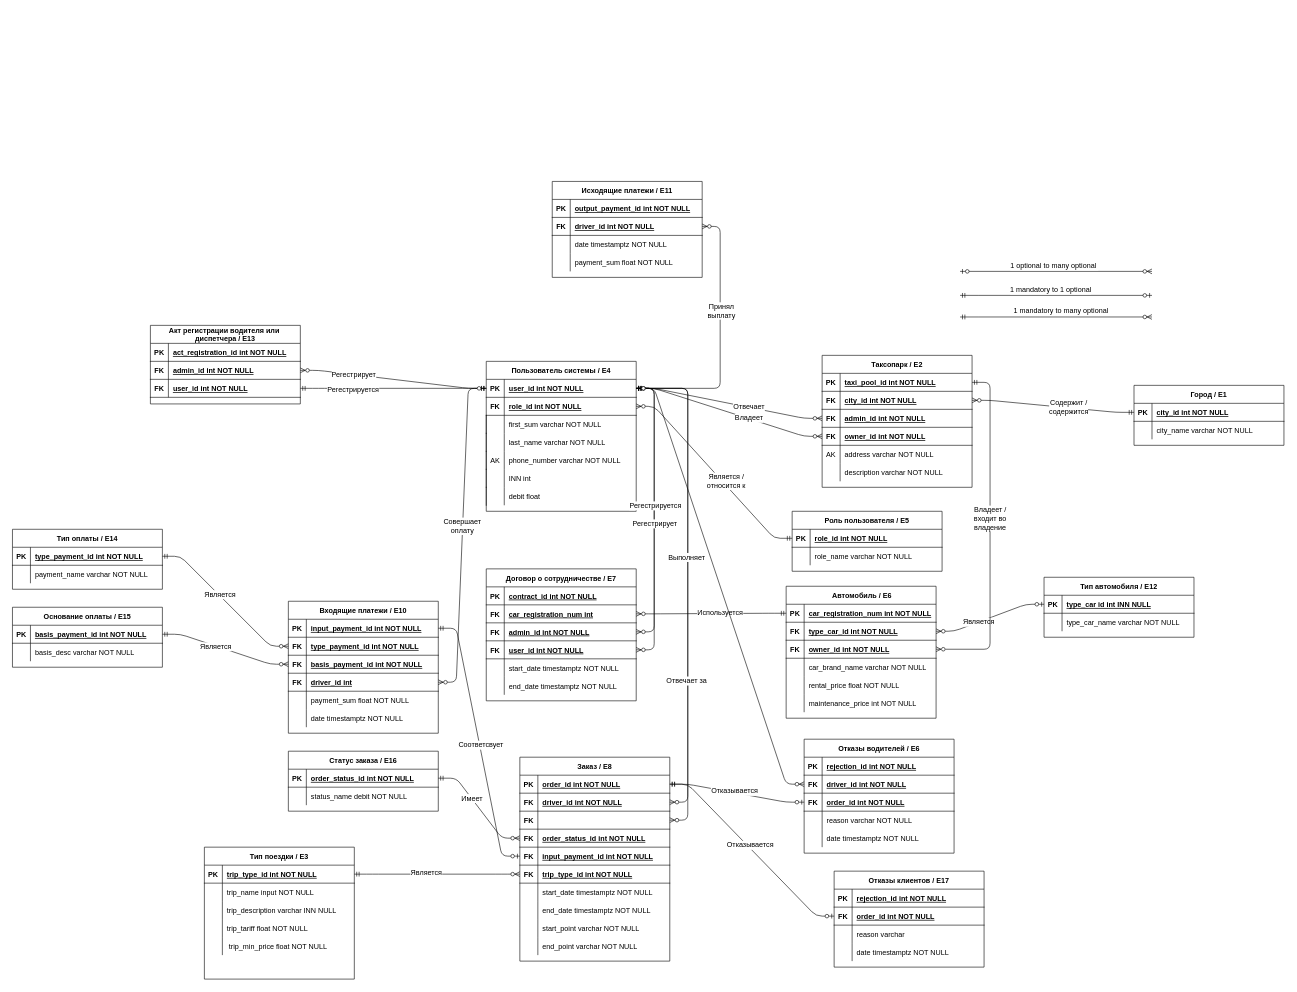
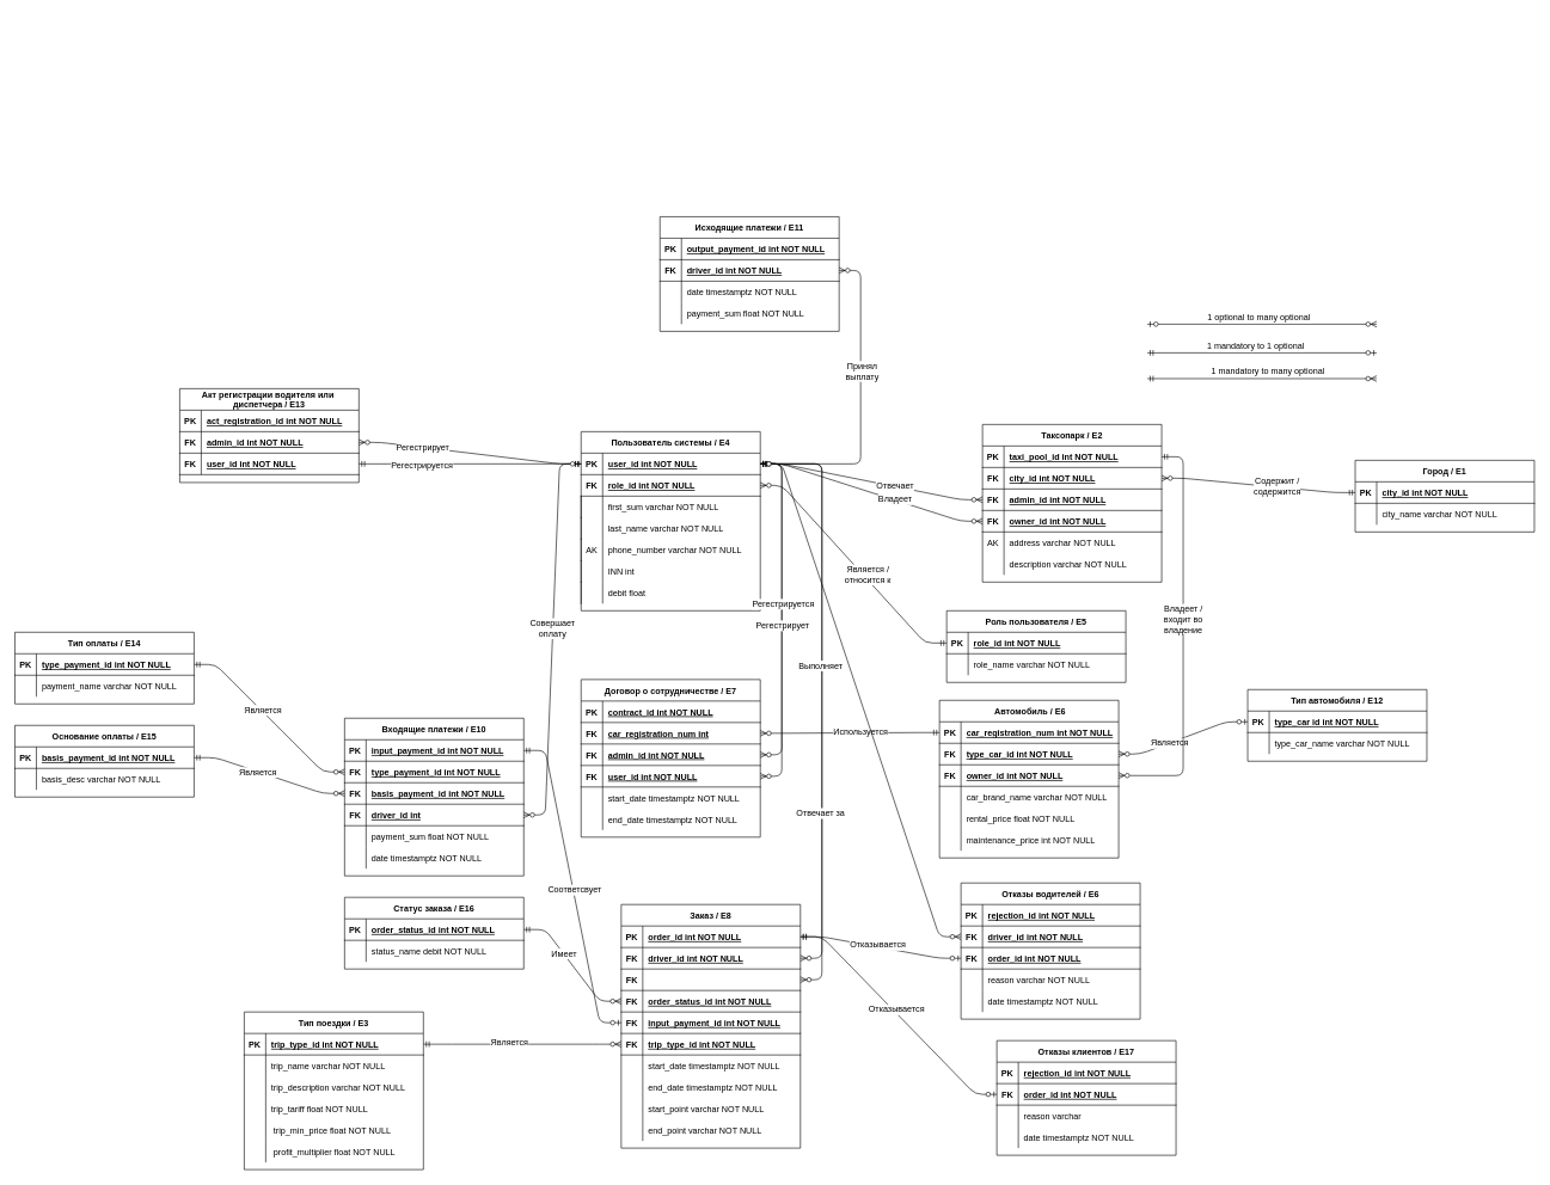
- <mxCell id="186" value="type_car id int INN NULL " style="shape=partialRectangle;overflow=hidden;connectable=0;fillColor=none;top=0;left=0;bottom=0;right=0;align=left;spacingLeft=6;fontStyle=5;" parent="184" vertex="1"><mxGeometry x="30" width="220" height="30" as="geometry"><mxRectangle width="220" height="30" as="alternateBounds" /></mxGeometry></mxCell>
+ <mxCell id="186" value="type_car id int NOT NULL " style="shape=partialRectangle;overflow=hidden;connectable=0;fillColor=none;top=0;left=0;bottom=0;right=0;align=left;spacingLeft=6;fontStyle=5;" parent="184" vertex="1"><mxGeometry x="30" width="220" height="30" as="geometry"><mxRectangle width="220" height="30" as="alternateBounds" /></mxGeometry></mxCell>
- <mxCell id="141" value="trip_name input NOT NULL" style="shape=partialRectangle;overflow=hidden;connectable=0;fillColor=none;top=0;left=0;bottom=0;right=0;align=left;spacingLeft=6;" parent="139" vertex="1"><mxGeometry x="30" width="220" height="30" as="geometry"><mxRectangle width="220" height="30" as="alternateBounds" /></mxGeometry></mxCell>
+ <mxCell id="141" value="trip_name varchar NOT NULL" style="shape=partialRectangle;overflow=hidden;connectable=0;fillColor=none;top=0;left=0;bottom=0;right=0;align=left;spacingLeft=6;" parent="139" vertex="1"><mxGeometry x="30" width="220" height="30" as="geometry"><mxRectangle width="220" height="30" as="alternateBounds" /></mxGeometry></mxCell>
- <mxCell id="144" value="trip_description varchar INN NULL" style="shape=partialRectangle;overflow=hidden;connectable=0;fillColor=none;top=0;left=0;bottom=0;right=0;align=left;spacingLeft=6;" parent="142" vertex="1"><mxGeometry x="30" width="220" height="30" as="geometry"><mxRectangle width="220" height="30" as="alternateBounds" /></mxGeometry></mxCell>
+ <mxCell id="144" value="trip_description varchar NOT NULL" style="shape=partialRectangle;overflow=hidden;connectable=0;fillColor=none;top=0;left=0;bottom=0;right=0;align=left;spacingLeft=6;" parent="142" vertex="1"><mxGeometry x="30" width="220" height="30" as="geometry"><mxRectangle width="220" height="30" as="alternateBounds" /></mxGeometry></mxCell>
+ <mxCell id="153" value=" profit_multiplier float NOT NULL" style="shape=partialRectangle;overflow=hidden;connectable=0;fillColor=none;top=0;left=0;bottom=0;right=0;align=left;spacingLeft=6;" parent="151" vertex="1"><mxGeometry x="30" width="220" height="30" as="geometry"><mxRectangle width="220" height="30" as="alternateBounds" /></mxGeometry></mxCell>
